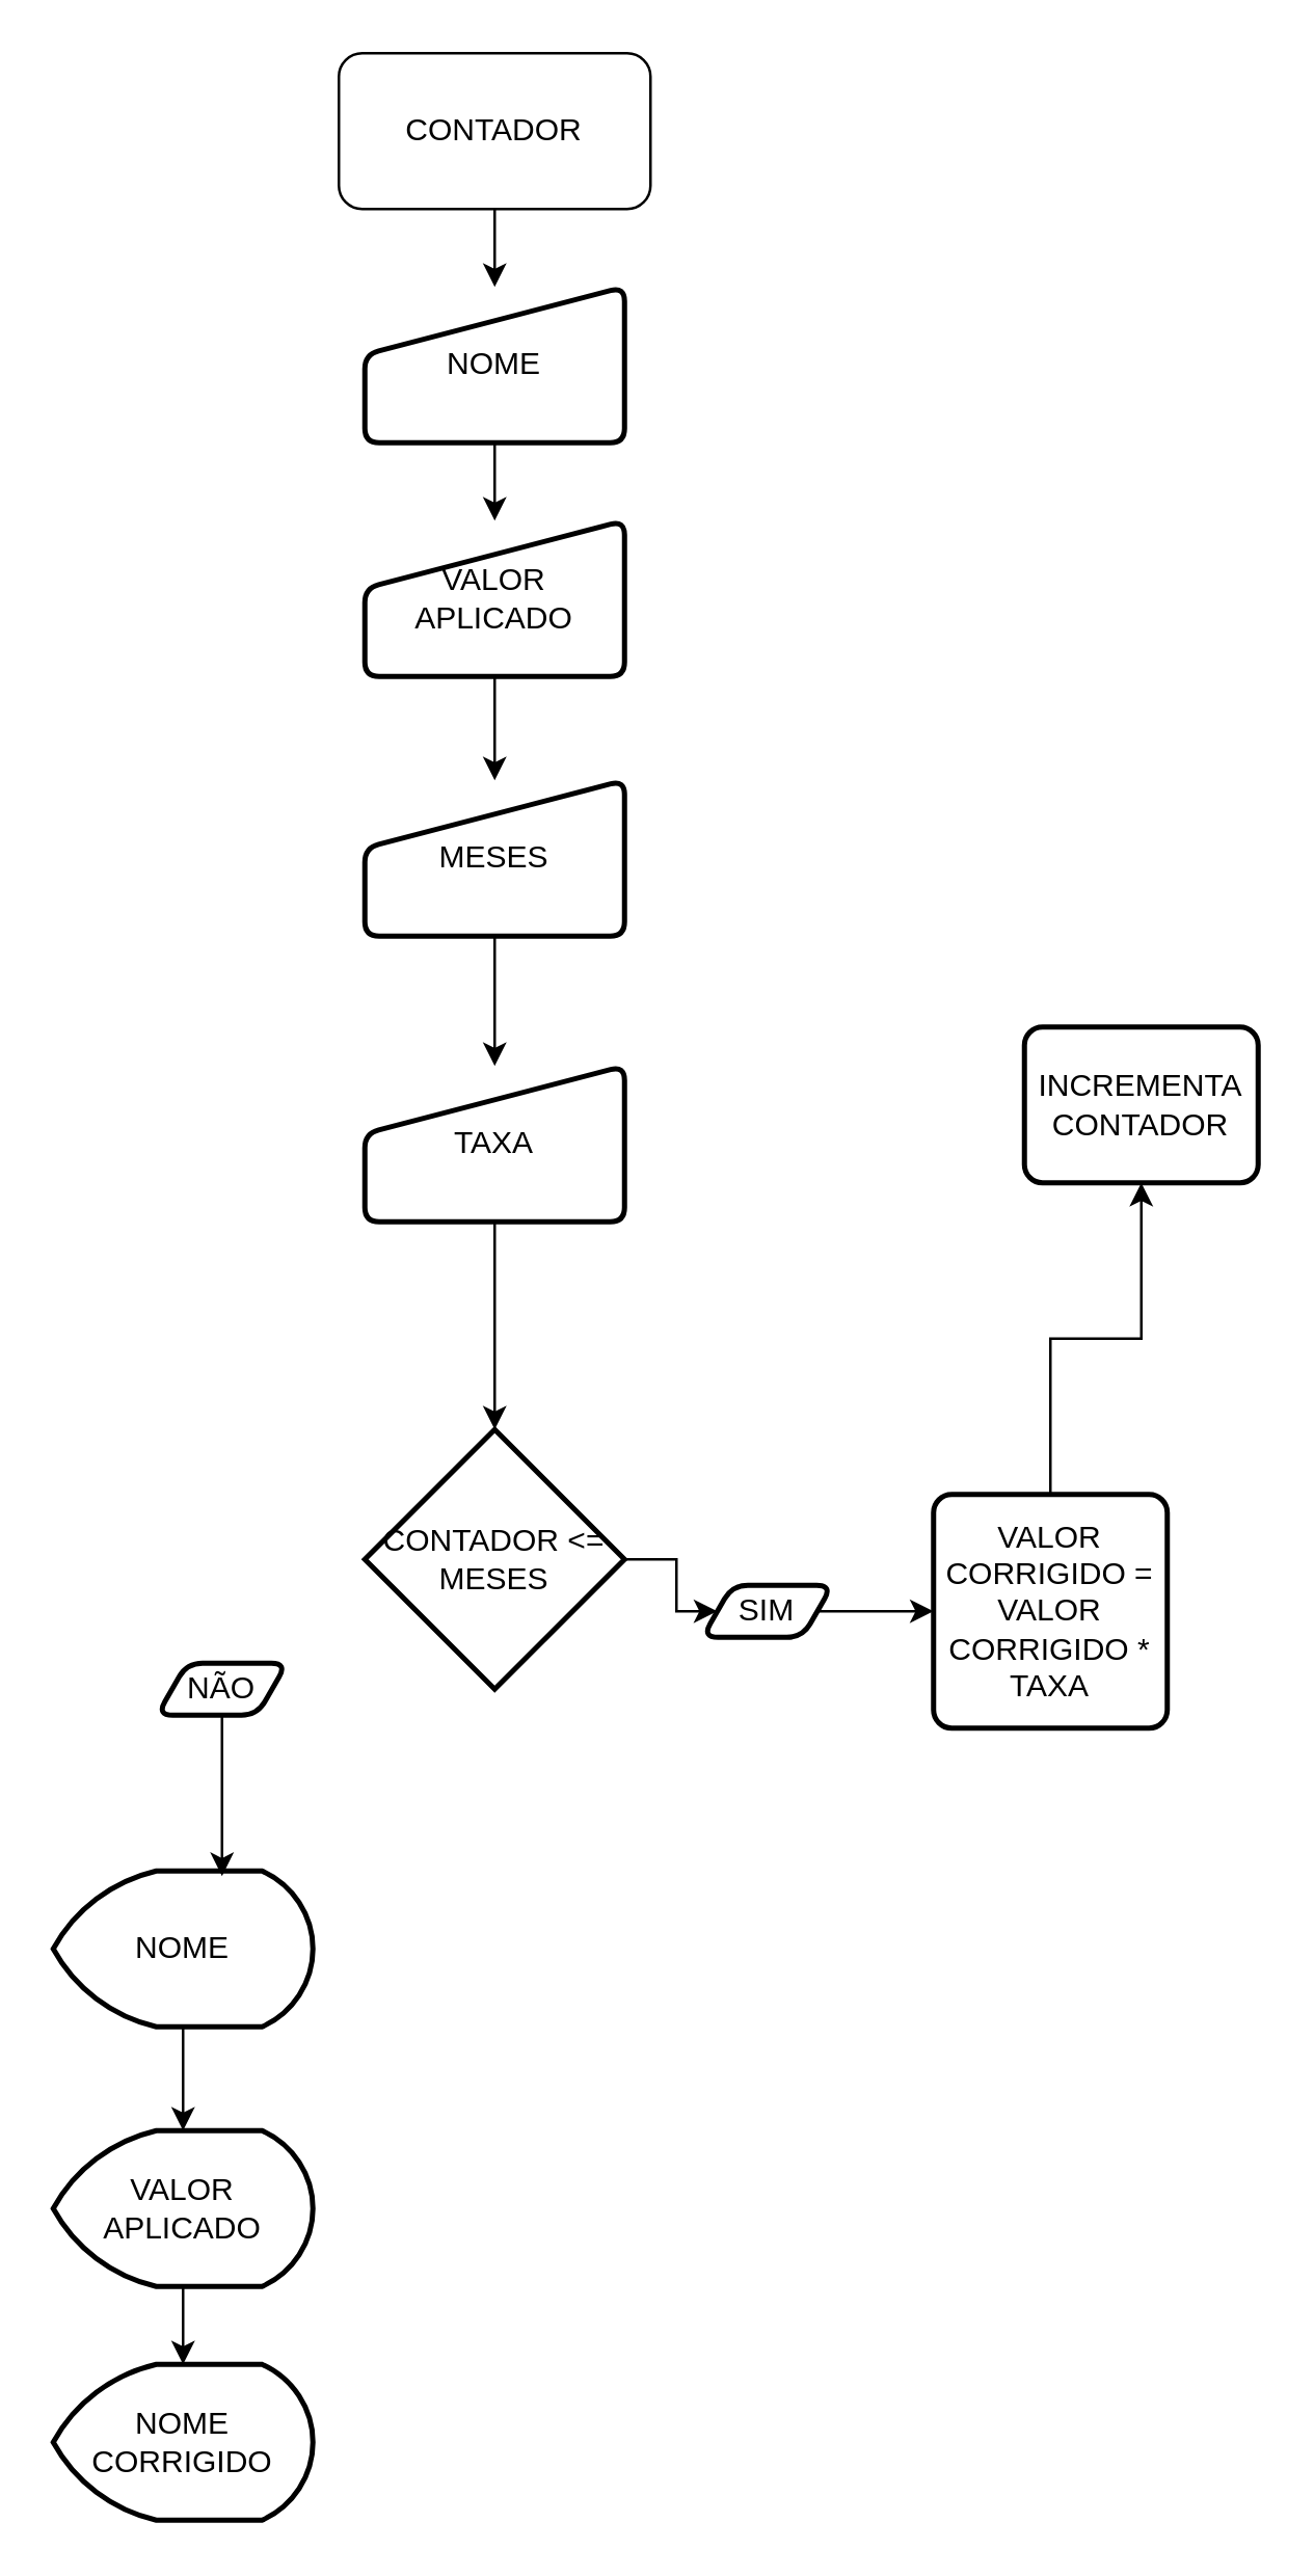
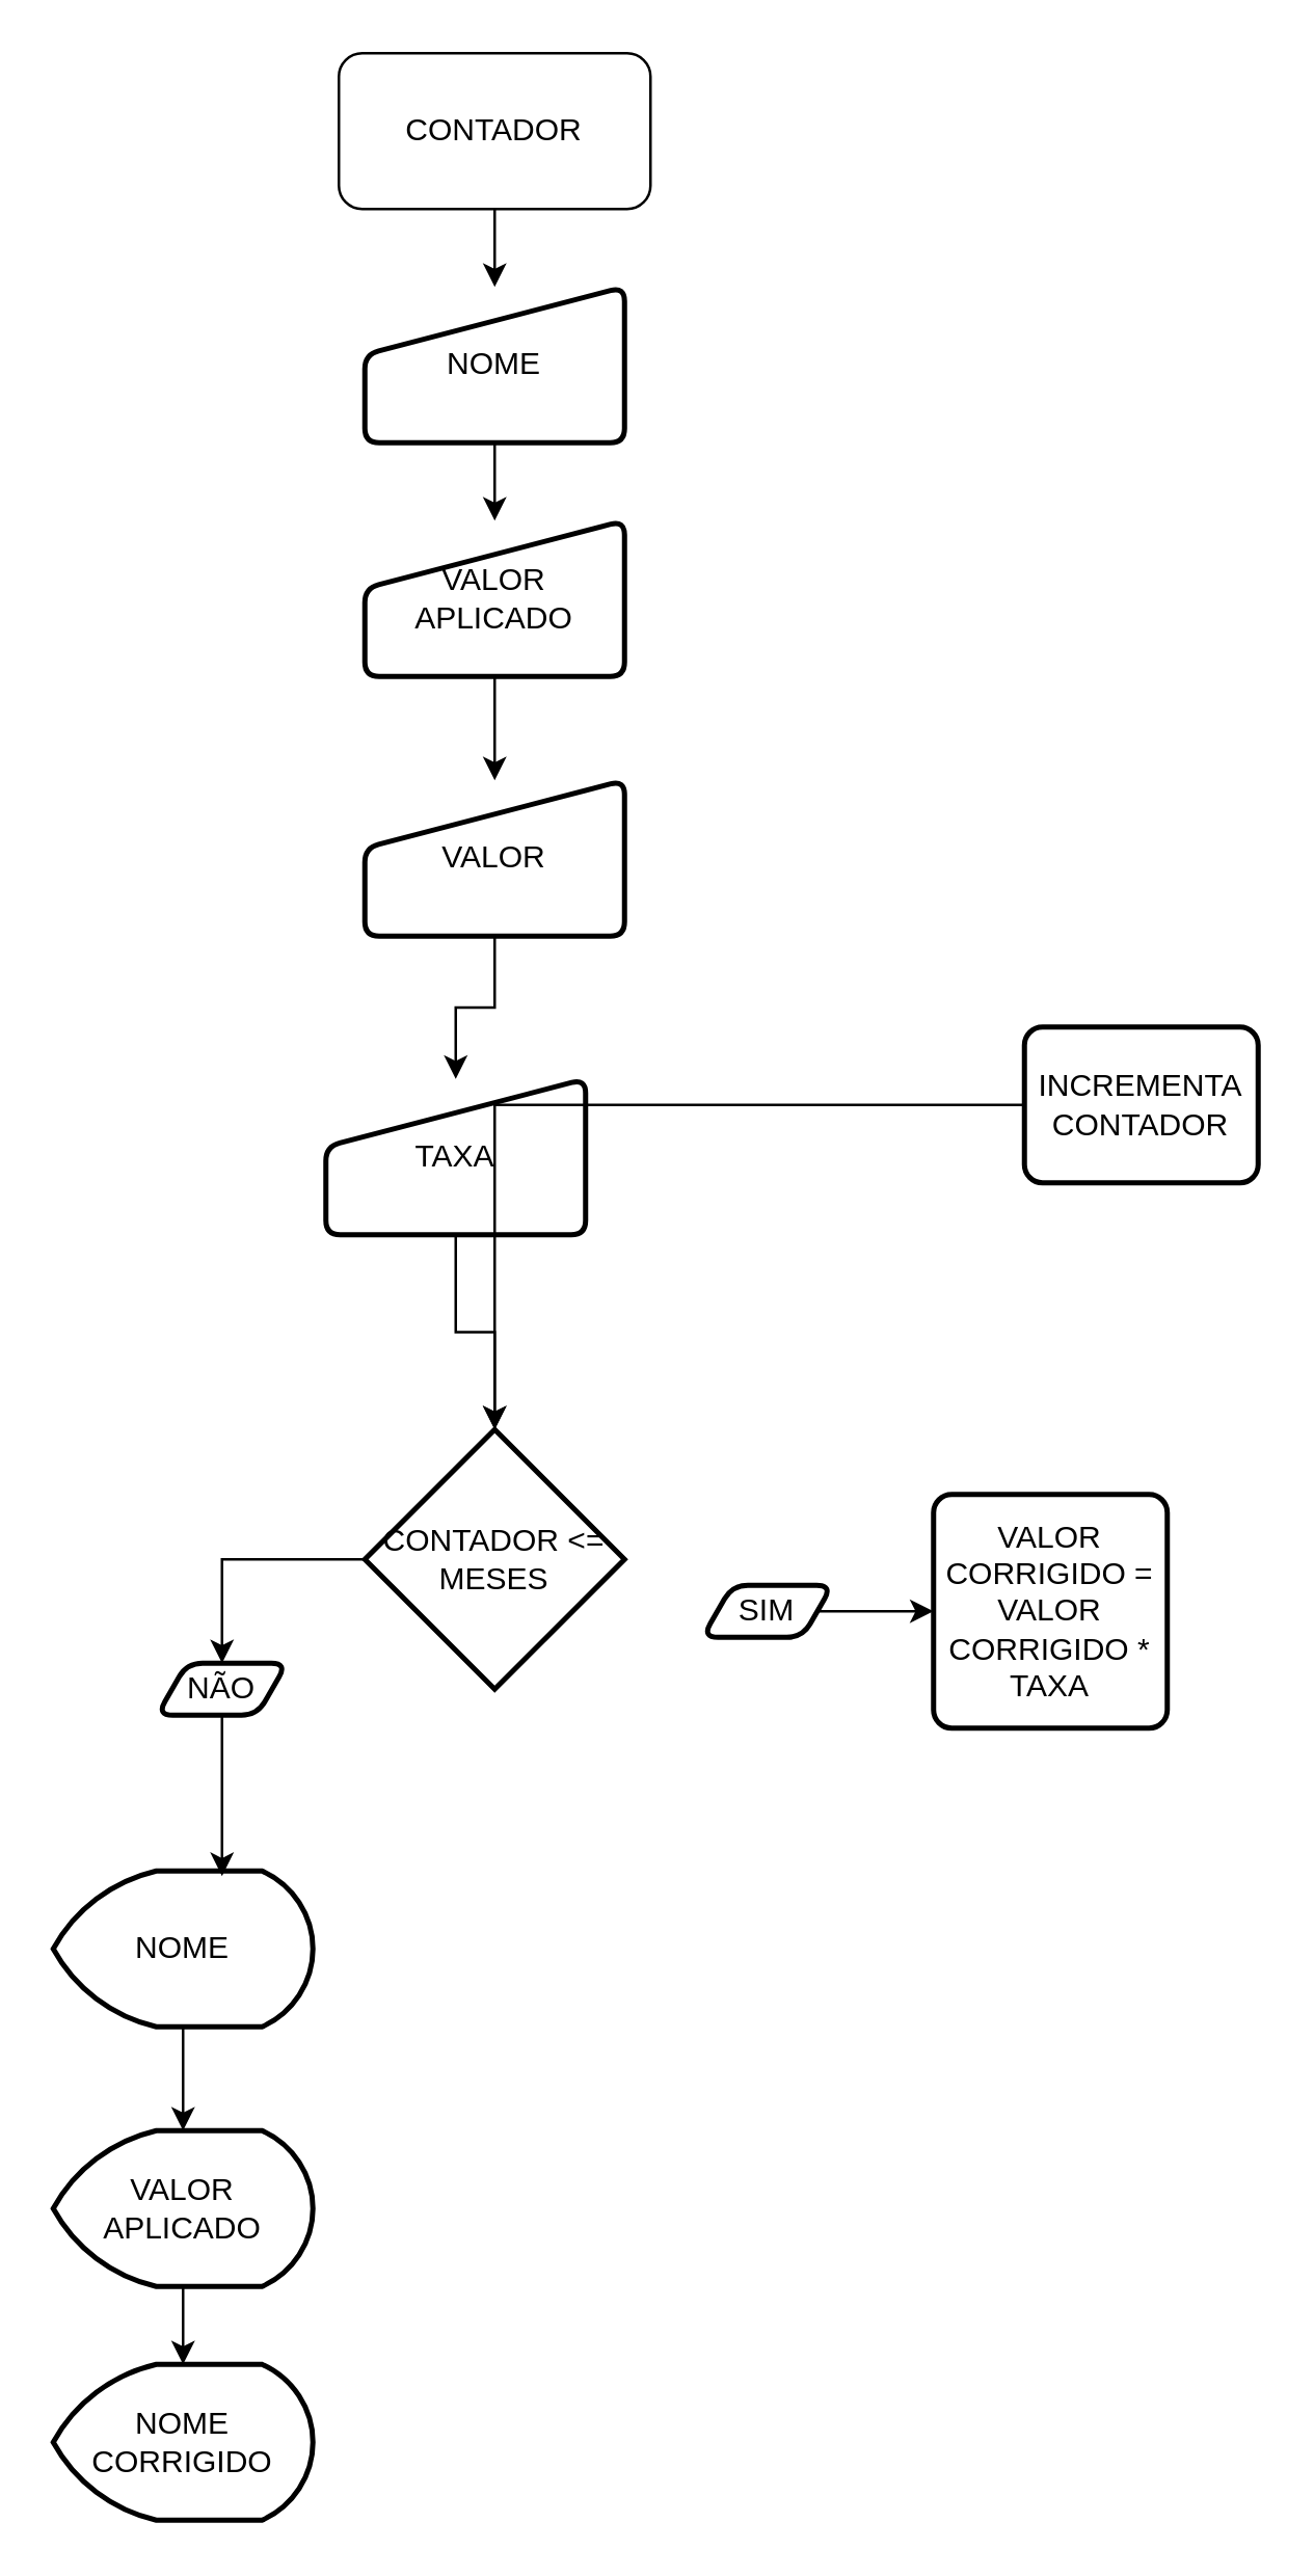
- <mxCell id="9" value="MESES" style="html=1;strokeWidth=2;shape=manualInput;whiteSpace=wrap;rounded=1;size=26;arcSize=11;" parent="1" vertex="1"><mxGeometry x="140" y="300" width="100" height="60" as="geometry" /></mxCell>
+ <mxCell id="9" value="VALOR" style="html=1;strokeWidth=2;shape=manualInput;whiteSpace=wrap;rounded=1;size=26;arcSize=11;" parent="1" vertex="1"><mxGeometry x="140" y="300" width="100" height="60" as="geometry" /></mxCell>
+ <mxCell id="15" style="edgeStyle=orthogonalEdgeStyle;rounded=0;orthogonalLoop=1;jettySize=auto;html=1;" parent="1" source="16" target="14" edge="1"><mxGeometry relative="1" as="geometry" /></mxCell>
- <mxCell id="11" value="TAXA" style="html=1;strokeWidth=2;shape=manualInput;whiteSpace=wrap;rounded=1;size=26;arcSize=11;" parent="1" vertex="1"><mxGeometry x="140" y="410" width="100" height="60" as="geometry" /></mxCell>
+ <mxCell id="11" value="TAXA" style="html=1;strokeWidth=2;shape=manualInput;whiteSpace=wrap;rounded=1;size=26;arcSize=11;" parent="1" vertex="1"><mxGeometry x="125" y="415" width="100" height="60" as="geometry" /></mxCell>
- <mxCell id="17" style="edgeStyle=orthogonalEdgeStyle;rounded=0;orthogonalLoop=1;jettySize=auto;html=1;entryX=0.5;entryY=1;entryDx=0;entryDy=0;" parent="1" source="18" target="16" edge="1"><mxGeometry relative="1" as="geometry" /></mxCell>
+ <mxCell id="13" style="edgeStyle=orthogonalEdgeStyle;rounded=0;orthogonalLoop=1;jettySize=auto;html=1;entryX=0.5;entryY=0;entryDx=0;entryDy=0;" parent="1" source="14" target="21" edge="1"><mxGeometry relative="1" as="geometry" /></mxCell>
- <mxCell id="12" style="edgeStyle=orthogonalEdgeStyle;rounded=0;orthogonalLoop=1;jettySize=auto;html=1;entryX=0;entryY=0.5;entryDx=0;entryDy=0;" parent="1" source="14" target="20" edge="1"><mxGeometry relative="1" as="geometry" /></mxCell>
